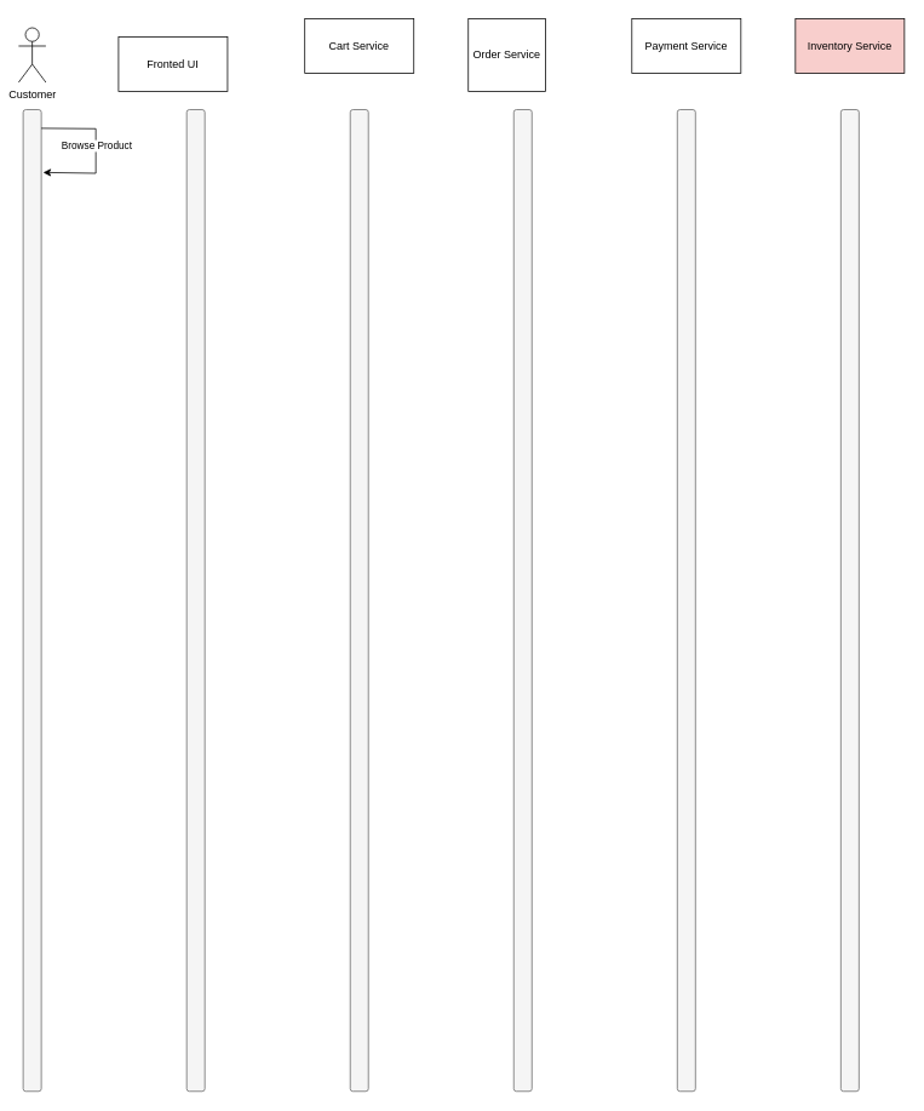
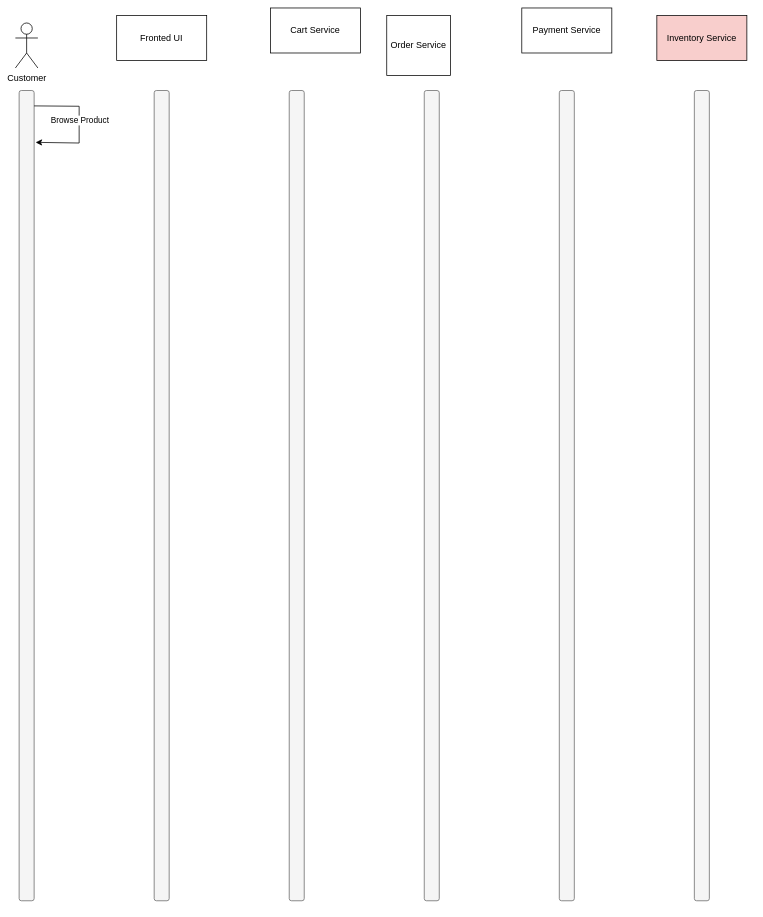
- <mxCell id="4" value="Cart Service" style="rounded=0;whiteSpace=wrap;html=1;" vertex="1" parent="1"><mxGeometry x="335" y="20" width="120" height="60" as="geometry" /></mxCell>
+ <mxCell id="4" value="Cart Service" style="rounded=0;whiteSpace=wrap;html=1;" vertex="1" parent="1"><mxGeometry x="360" y="10" width="120" height="60" as="geometry" /></mxCell>
- <mxCell id="6" value="Payment Service" style="rounded=0;whiteSpace=wrap;html=1;" vertex="1" parent="1"><mxGeometry x="695" y="20" width="120" height="60" as="geometry" /></mxCell>
+ <mxCell id="6" value="Payment Service" style="rounded=0;whiteSpace=wrap;html=1;" vertex="1" parent="1"><mxGeometry x="695" y="10" width="120" height="60" as="geometry" /></mxCell>
- <mxCell id="3" value="Fronted UI" style="rounded=0;whiteSpace=wrap;html=1;" vertex="1" parent="1"><mxGeometry x="130" y="40" width="120" height="60" as="geometry" /></mxCell>
+ <mxCell id="3" value="Fronted UI" style="rounded=0;whiteSpace=wrap;html=1;" vertex="1" parent="1"><mxGeometry x="155" y="20" width="120" height="60" as="geometry" /></mxCell>
